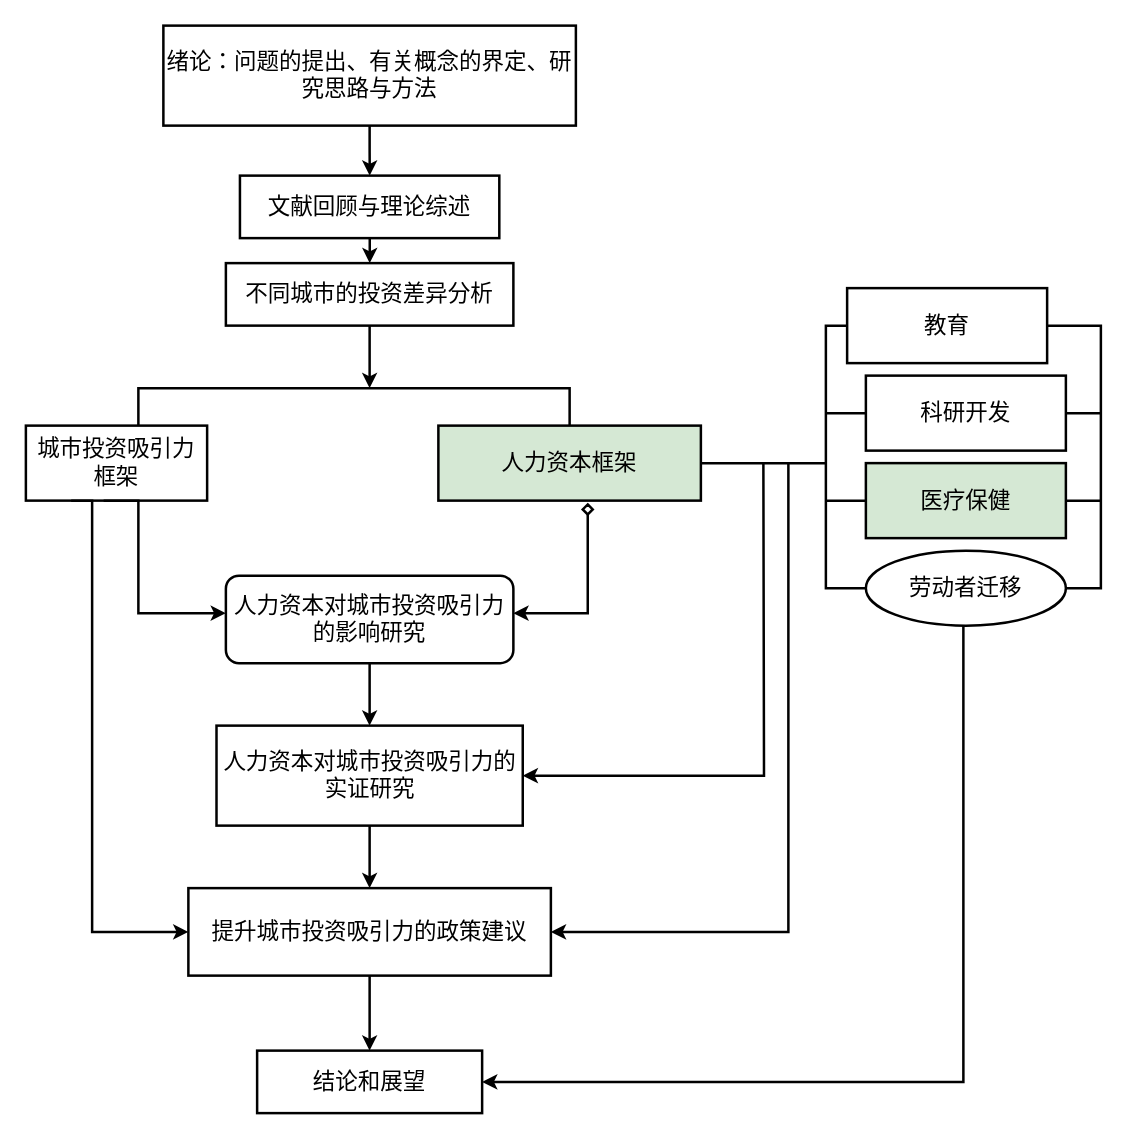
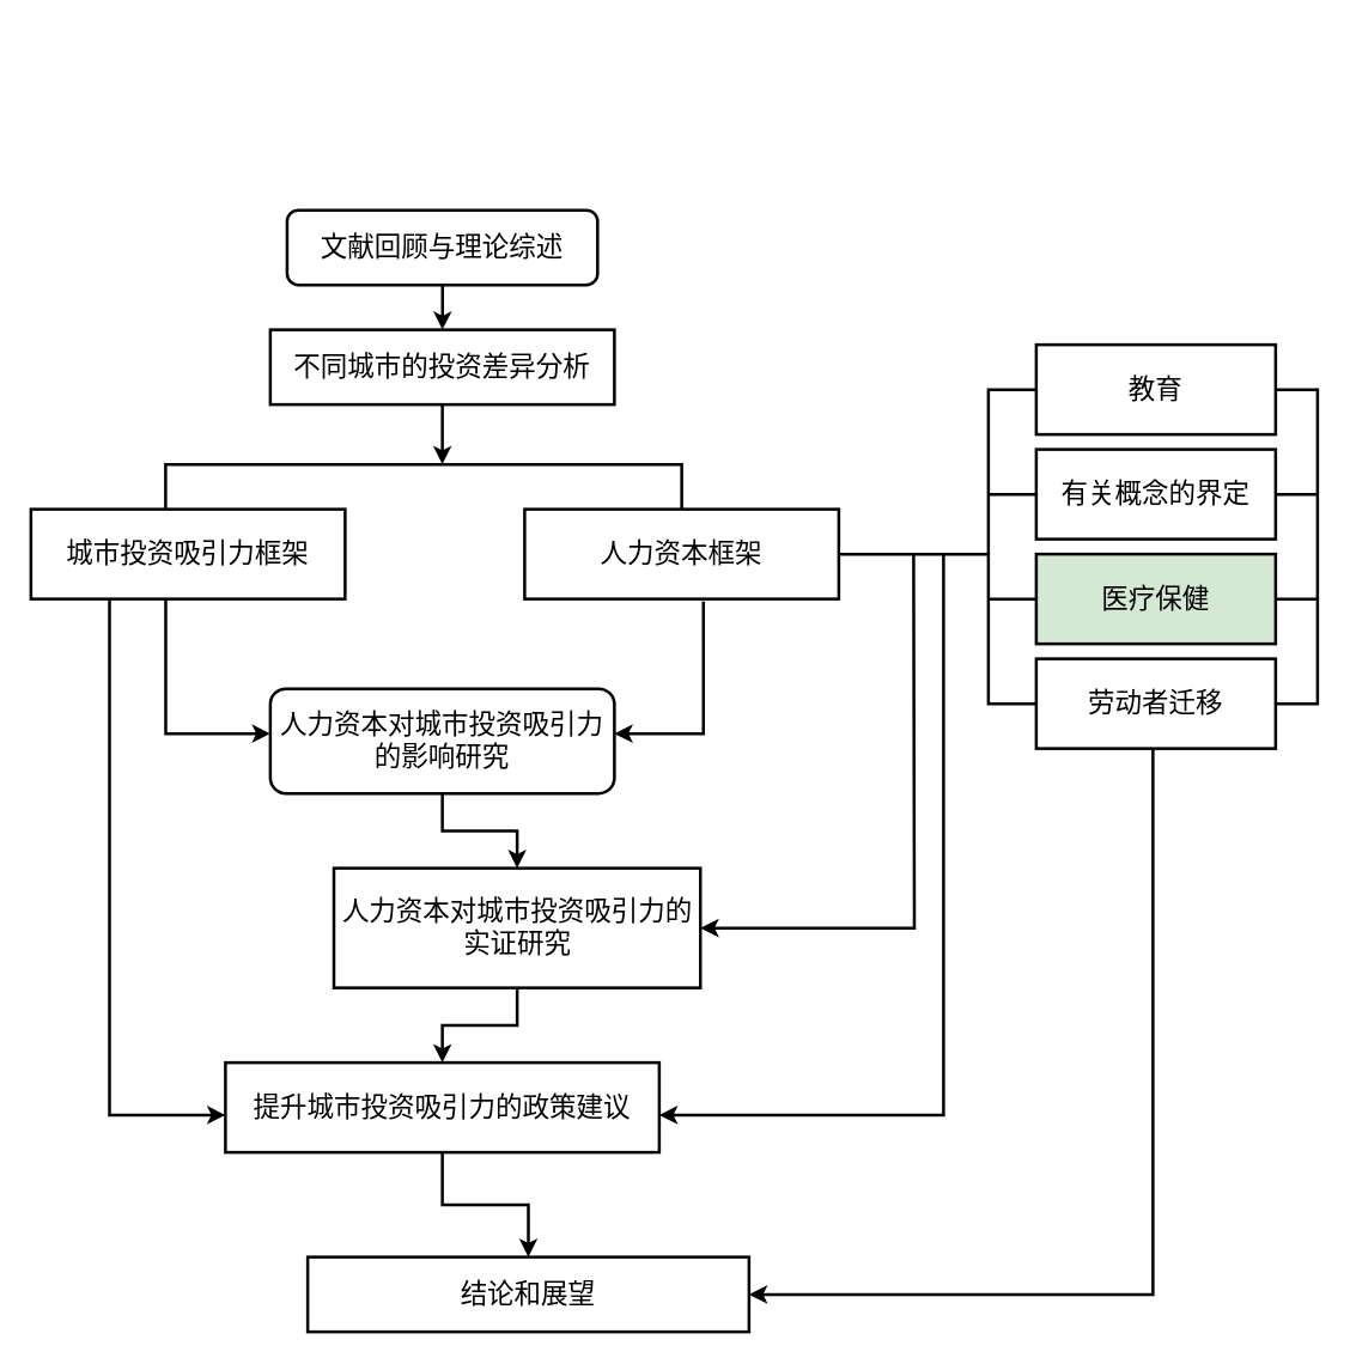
- <mxCell id="3" value="绪论：问题的提出、有关概念的界定、研究思路与方法" style="rounded=0;whiteSpace=wrap;html=1;strokeWidth=2;fontSize=18;" vertex="1" parent="1"><mxGeometry x="130" y="20" width="330" height="80" as="geometry" /></mxCell>
- <mxCell id="2" value="" style="edgeStyle=orthogonalEdgeStyle;rounded=0;orthogonalLoop=1;jettySize=auto;html=1;startArrow=none;startFill=0;endArrow=classic;endFill=1;strokeWidth=2;fontSize=18;" edge="1" parent="1" source="3" target="34"><mxGeometry relative="1" as="geometry" /></mxCell>
- <mxCell id="34" value="文献回顾与理论综述" style="rounded=0;whiteSpace=wrap;html=1;strokeWidth=2;fontSize=18;" vertex="1" parent="1"><mxGeometry x="191.25" y="140" width="207.5" height="50" as="geometry" /></mxCell>
+ <mxCell id="34" value="文献回顾与理论综述" style="whiteSpace=wrap;html=1;strokeWidth=2;fontSize=18;rounded=1;" vertex="1" parent="1"><mxGeometry x="191.25" y="140" width="207.5" height="50" as="geometry" /></mxCell>
- <mxCell id="5" value="不同城市的投资差异分析" style="rounded=0;whiteSpace=wrap;html=1;strokeWidth=2;fontSize=18;" vertex="1" parent="1"><mxGeometry x="180" y="210" width="230" height="50" as="geometry" /></mxCell>
+ <mxCell id="5" value="不同城市的投资差异分析" style="rounded=0;whiteSpace=wrap;html=1;strokeWidth=2;fontSize=18;" vertex="1" parent="1"><mxGeometry x="180" y="220" width="230" height="50" as="geometry" /></mxCell>
- <mxCell id="24" value="教育" style="rounded=0;whiteSpace=wrap;html=1;strokeWidth=2;fontSize=18;" vertex="1" parent="1"><mxGeometry x="677" y="230" width="160" height="60" as="geometry" /></mxCell>
+ <mxCell id="24" value="教育" style="rounded=0;whiteSpace=wrap;html=1;strokeWidth=2;fontSize=18;" vertex="1" parent="1"><mxGeometry x="692" y="230" width="160" height="60" as="geometry" /></mxCell>
- <mxCell id="27" value="科研开发" style="rounded=0;whiteSpace=wrap;html=1;strokeWidth=2;fontSize=18;" vertex="1" parent="1"><mxGeometry x="692" y="300" width="160" height="60" as="geometry" /></mxCell>
+ <mxCell id="27" value="有关概念的界定" style="rounded=0;whiteSpace=wrap;html=1;strokeWidth=2;fontSize=18;" vertex="1" parent="1"><mxGeometry x="692" y="300" width="160" height="60" as="geometry" /></mxCell>
- <mxCell id="7" value="城市投资吸引力框架" style="rounded=0;whiteSpace=wrap;html=1;strokeWidth=2;fontSize=18;" vertex="1" parent="1"><mxGeometry x="20" y="340" width="145" height="60" as="geometry" /></mxCell>
+ <mxCell id="7" value="城市投资吸引力框架" style="rounded=0;whiteSpace=wrap;html=1;strokeWidth=2;fontSize=18;" vertex="1" parent="1"><mxGeometry x="20" y="340" width="210" height="60" as="geometry" /></mxCell>
- <mxCell id="9" value="人力资本框架" style="rounded=0;whiteSpace=wrap;html=1;strokeWidth=2;fontSize=18;fillColor=#d5e8d4;" vertex="1" parent="1"><mxGeometry x="350" y="340" width="210" height="60" as="geometry" /></mxCell>
+ <mxCell id="9" value="人力资本框架" style="rounded=0;whiteSpace=wrap;html=1;strokeWidth=2;fontSize=18;" vertex="1" parent="1"><mxGeometry x="350" y="340" width="210" height="60" as="geometry" /></mxCell>
- <mxCell id="11" style="edgeStyle=orthogonalEdgeStyle;rounded=0;orthogonalLoop=1;jettySize=auto;html=1;entryX=0.569;entryY=1.027;entryDx=0;entryDy=0;entryPerimeter=0;startArrow=classic;startFill=1;endArrow=diamond;endFill=0;strokeWidth=2;fontSize=18;" edge="1" parent="1" source="14" target="9"><mxGeometry relative="1" as="geometry"><Array as="points"><mxPoint x="470" y="490" /></Array></mxGeometry></mxCell>
+ <mxCell id="11" style="edgeStyle=orthogonalEdgeStyle;rounded=0;orthogonalLoop=1;jettySize=auto;html=1;entryX=0.569;entryY=1.027;entryDx=0;entryDy=0;entryPerimeter=0;startArrow=classic;startFill=1;endArrow=none;endFill=0;strokeWidth=2;fontSize=18;" edge="1" parent="1" source="14" target="9"><mxGeometry relative="1" as="geometry"><Array as="points"><mxPoint x="470" y="490" /></Array></mxGeometry></mxCell>
- <mxCell id="32" value="劳动者迁移" style="ellipse;whiteSpace=wrap;html=1;strokeWidth=2;fontSize=18;" vertex="1" parent="1"><mxGeometry x="692" y="440" width="160" height="60" as="geometry" /></mxCell>
+ <mxCell id="32" value="劳动者迁移" style="rounded=0;whiteSpace=wrap;html=1;strokeWidth=2;fontSize=18;" vertex="1" parent="1"><mxGeometry x="692" y="440" width="160" height="60" as="geometry" /></mxCell>
- <mxCell id="16" value="人力资本对城市投资吸引力的实证研究" style="rounded=0;whiteSpace=wrap;html=1;strokeWidth=2;fontSize=18;" vertex="1" parent="1"><mxGeometry x="172.5" y="580" width="245" height="80" as="geometry" /></mxCell>
+ <mxCell id="16" value="人力资本对城市投资吸引力的实证研究" style="rounded=0;whiteSpace=wrap;html=1;strokeWidth=2;fontSize=18;" vertex="1" parent="1"><mxGeometry x="222.5" y="580" width="245" height="80" as="geometry" /></mxCell>
- <mxCell id="20" value="提升城市投资吸引力的政策建议" style="rounded=0;whiteSpace=wrap;html=1;strokeWidth=2;fontSize=18;" vertex="1" parent="1"><mxGeometry x="150" y="710" width="290" height="70" as="geometry" /></mxCell>
+ <mxCell id="20" value="提升城市投资吸引力的政策建议" style="rounded=0;whiteSpace=wrap;html=1;strokeWidth=2;fontSize=18;" vertex="1" parent="1"><mxGeometry x="150" y="710" width="290" height="60" as="geometry" /></mxCell>
- <mxCell id="21" value="结论和展望" style="rounded=0;whiteSpace=wrap;html=1;strokeWidth=2;fontSize=18;" vertex="1" parent="1"><mxGeometry x="205" y="840" width="180" height="50" as="geometry" /></mxCell>
+ <mxCell id="21" value="结论和展望" style="rounded=0;whiteSpace=wrap;html=1;strokeWidth=2;fontSize=18;" vertex="1" parent="1"><mxGeometry x="205" y="840" width="295" height="50" as="geometry" /></mxCell>
